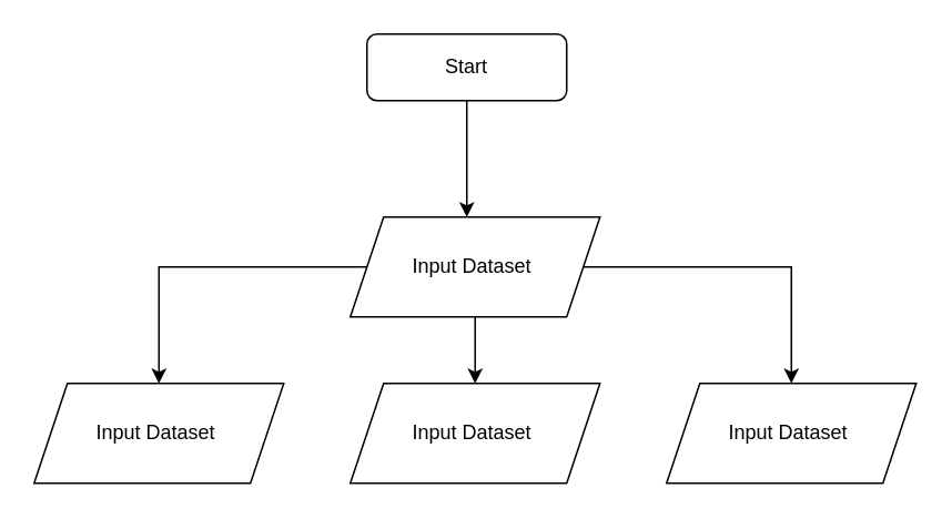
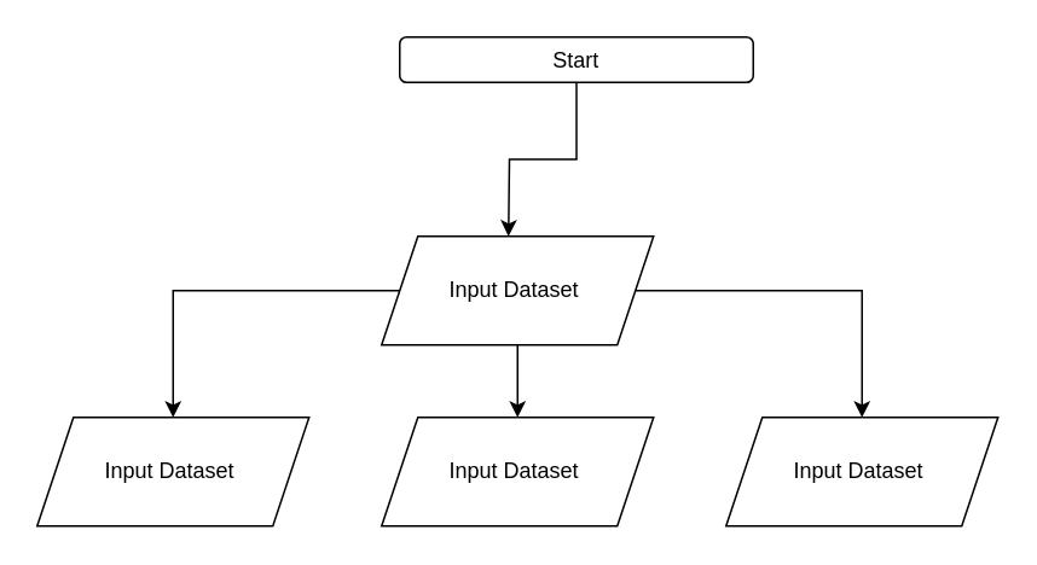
- <mxCell id="3" value="Start" style="rounded=1;whiteSpace=wrap;html=1;fontSize=12;glass=0;strokeWidth=1;shadow=0;" vertex="1" parent="1"><mxGeometry x="220" y="20" width="120" height="40" as="geometry" /></mxCell>
+ <mxCell id="3" value="Start" style="rounded=1;whiteSpace=wrap;html=1;fontSize=12;glass=0;strokeWidth=1;shadow=0;" vertex="1" parent="1"><mxGeometry x="220" y="20" width="195" height="25" as="geometry" /></mxCell>
